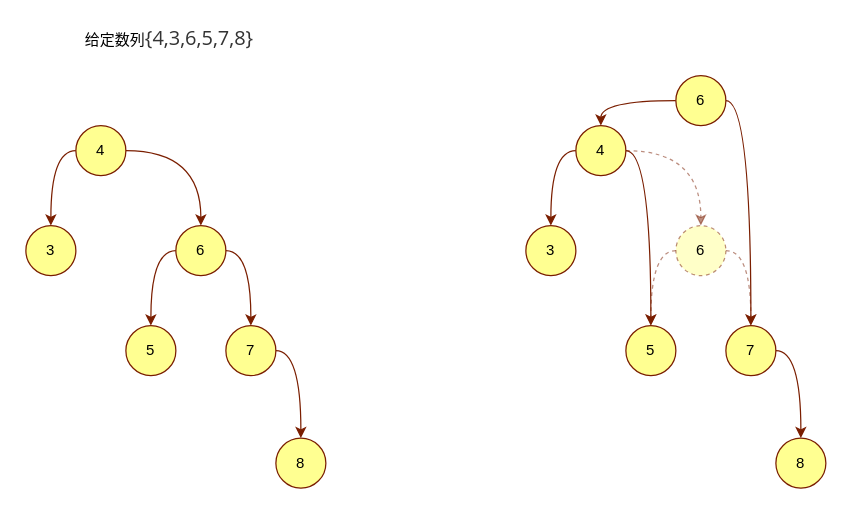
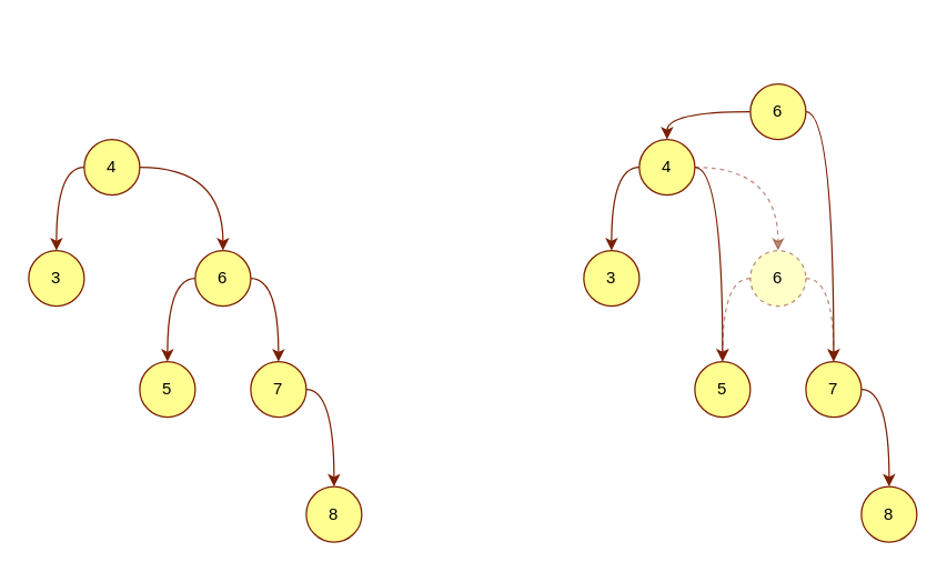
- <mxCell id="2" value="给定数列&lt;span style=&quot;color: rgb(51 , 51 , 51) ; font-family: &amp;#34;open sans&amp;#34; , &amp;#34;clear sans&amp;#34; , &amp;#34;helvetica neue&amp;#34; , &amp;#34;helvetica&amp;#34; , &amp;#34;arial&amp;#34; , sans-serif ; font-size: 16px ; background-color: rgb(255 , 255 , 255)&quot;&gt;{4,3,6,5,7,8}&lt;/span&gt;" style="text;html=1;strokeColor=none;fillColor=none;align=center;verticalAlign=middle;whiteSpace=wrap;rounded=0;" vertex="1" parent="1"><mxGeometry x="60" y="20" width="150" height="20" as="geometry" /></mxCell>
